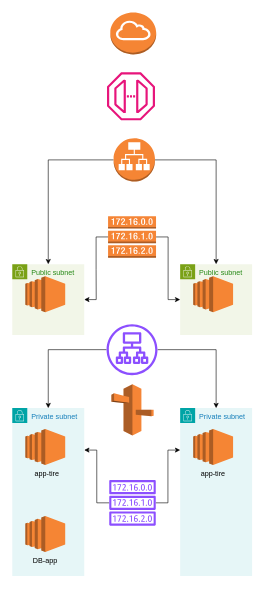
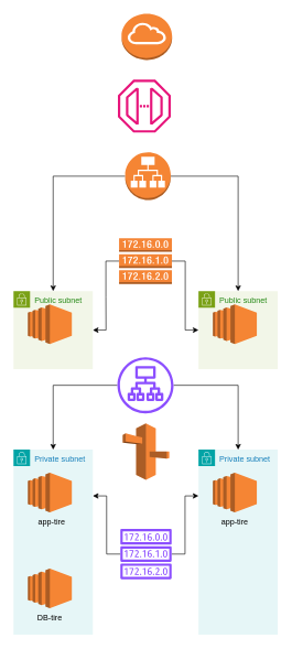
- <mxCell id="10" value="DB-app" style="text;html=1;strokeColor=none;fillColor=none;align=center;verticalAlign=middle;whiteSpace=wrap;rounded=0;" vertex="1" parent="6"><mxGeometry x="25" y="240" width="60" height="30" as="geometry" /></mxCell>
+ <mxCell id="10" value="DB-tire" style="text;html=1;strokeColor=none;fillColor=none;align=center;verticalAlign=middle;whiteSpace=wrap;rounded=0;" vertex="1" parent="6"><mxGeometry x="25" y="240" width="60" height="30" as="geometry" /></mxCell>
